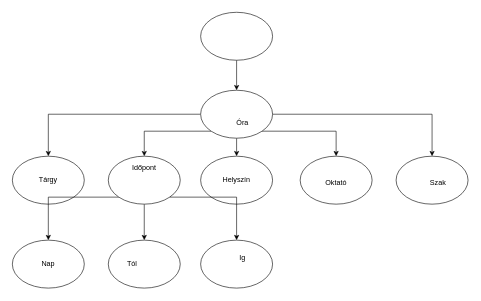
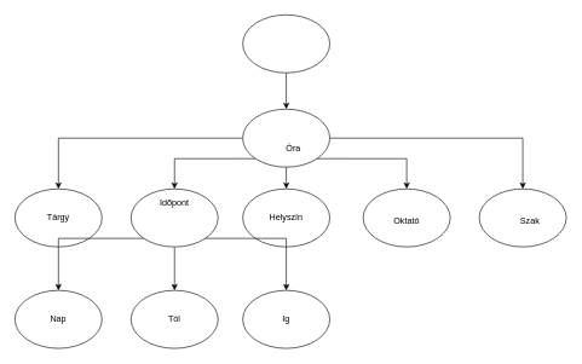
- <mxCell id="29" value="Ig" style="text;html=1;align=center;verticalAlign=middle;whiteSpace=wrap;rounded=0;" vertex="1" parent="1"><mxGeometry x="374" y="415" width="60" height="30" as="geometry" /></mxCell>
+ <mxCell id="29" value="Ig" style="text;html=1;align=center;verticalAlign=middle;whiteSpace=wrap;rounded=0;" vertex="1" parent="1"><mxGeometry x="364" y="425" width="60" height="30" as="geometry" /></mxCell>
- <mxCell id="28" value="Tól" style="text;html=1;align=center;verticalAlign=middle;whiteSpace=wrap;rounded=0;" vertex="1" parent="1"><mxGeometry x="190" y="425" width="60" height="30" as="geometry" /></mxCell>
+ <mxCell id="28" value="Tól" style="text;html=1;align=center;verticalAlign=middle;whiteSpace=wrap;rounded=0;" vertex="1" parent="1"><mxGeometry x="210" y="425" width="60" height="30" as="geometry" /></mxCell>
